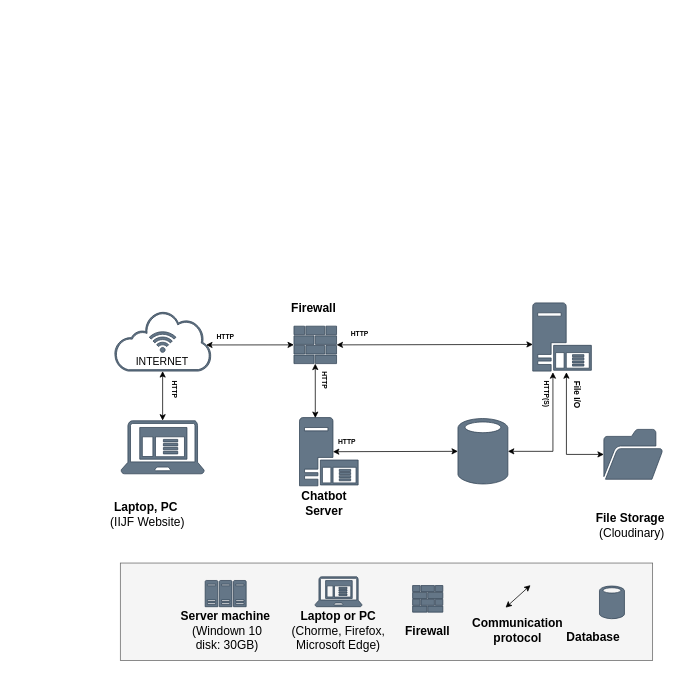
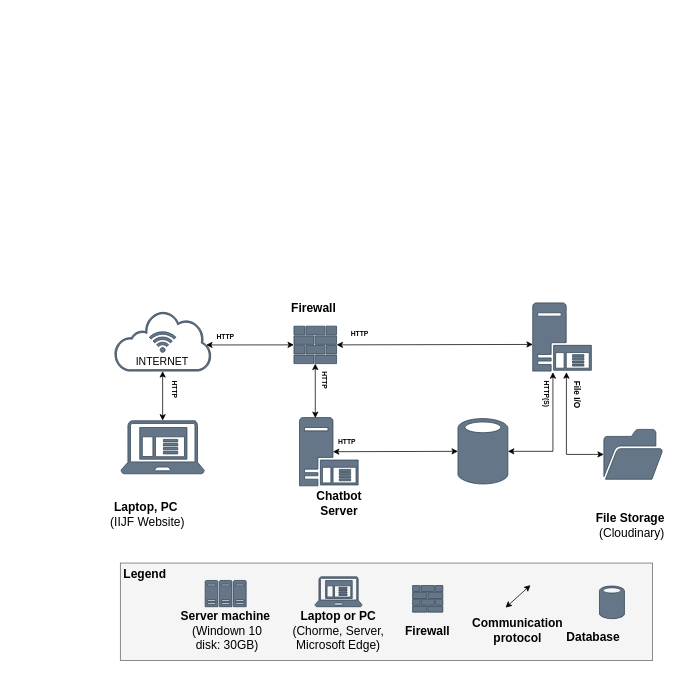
- <mxCell id="39" value="&lt;b&gt;Chatbot Server&lt;/b&gt;" style="text;html=1;strokeColor=none;fillColor=none;align=center;verticalAlign=middle;whiteSpace=wrap;rounded=0;fontStyle=0;fontSize=16;" vertex="1" parent="1"><mxGeometry x="387.19" y="660" width="90" height="20" as="geometry" /></mxCell>
+ <mxCell id="39" value="&lt;b&gt;Chatbot Server&lt;/b&gt;" style="text;html=1;strokeColor=none;fillColor=none;align=center;verticalAlign=middle;whiteSpace=wrap;rounded=0;fontStyle=0;fontSize=16;" vertex="1" parent="1"><mxGeometry x="407.19" y="660" width="90" height="20" as="geometry" /></mxCell>
+ <mxCell id="18" value="&lt;span style=&quot;font-size: 16px;&quot;&gt;&lt;b&gt;Legend&lt;/b&gt;&lt;/span&gt;" style="text;html=1;strokeColor=none;fillColor=none;align=center;verticalAlign=middle;whiteSpace=wrap;rounded=0;fontSize=16;fontStyle=0" vertex="1" parent="1"><mxGeometry x="163" y="750" width="60" height="30" as="geometry" /></mxCell>
- <mxCell id="25" value="&lt;span&gt;&lt;span style=&quot;font-size: 16px;&quot;&gt;&lt;b&gt;Laptop or PC&lt;/b&gt;&lt;br&gt;&lt;/span&gt;(Chorme, Firefox, Microsoft Edge)&lt;/span&gt;&lt;span style=&quot;font-size: 16px;&quot;&gt;&lt;br&gt;&lt;/span&gt;" style="text;html=1;strokeColor=none;fillColor=none;align=center;verticalAlign=middle;whiteSpace=wrap;rounded=0;fontSize=16;fontStyle=0" vertex="1" parent="1"><mxGeometry x="370" y="825" width="162" height="30" as="geometry" /></mxCell>
+ <mxCell id="25" value="&lt;span&gt;&lt;span style=&quot;font-size: 16px;&quot;&gt;&lt;b&gt;Laptop or PC&lt;/b&gt;&lt;br&gt;&lt;/span&gt;(Chorme, Server, Microsoft Edge)&lt;/span&gt;&lt;span style=&quot;font-size: 16px;&quot;&gt;&lt;br&gt;&lt;/span&gt;" style="text;html=1;strokeColor=none;fillColor=none;align=center;verticalAlign=middle;whiteSpace=wrap;rounded=0;fontSize=16;fontStyle=0" vertex="1" parent="1"><mxGeometry x="370" y="825" width="162" height="30" as="geometry" /></mxCell>
